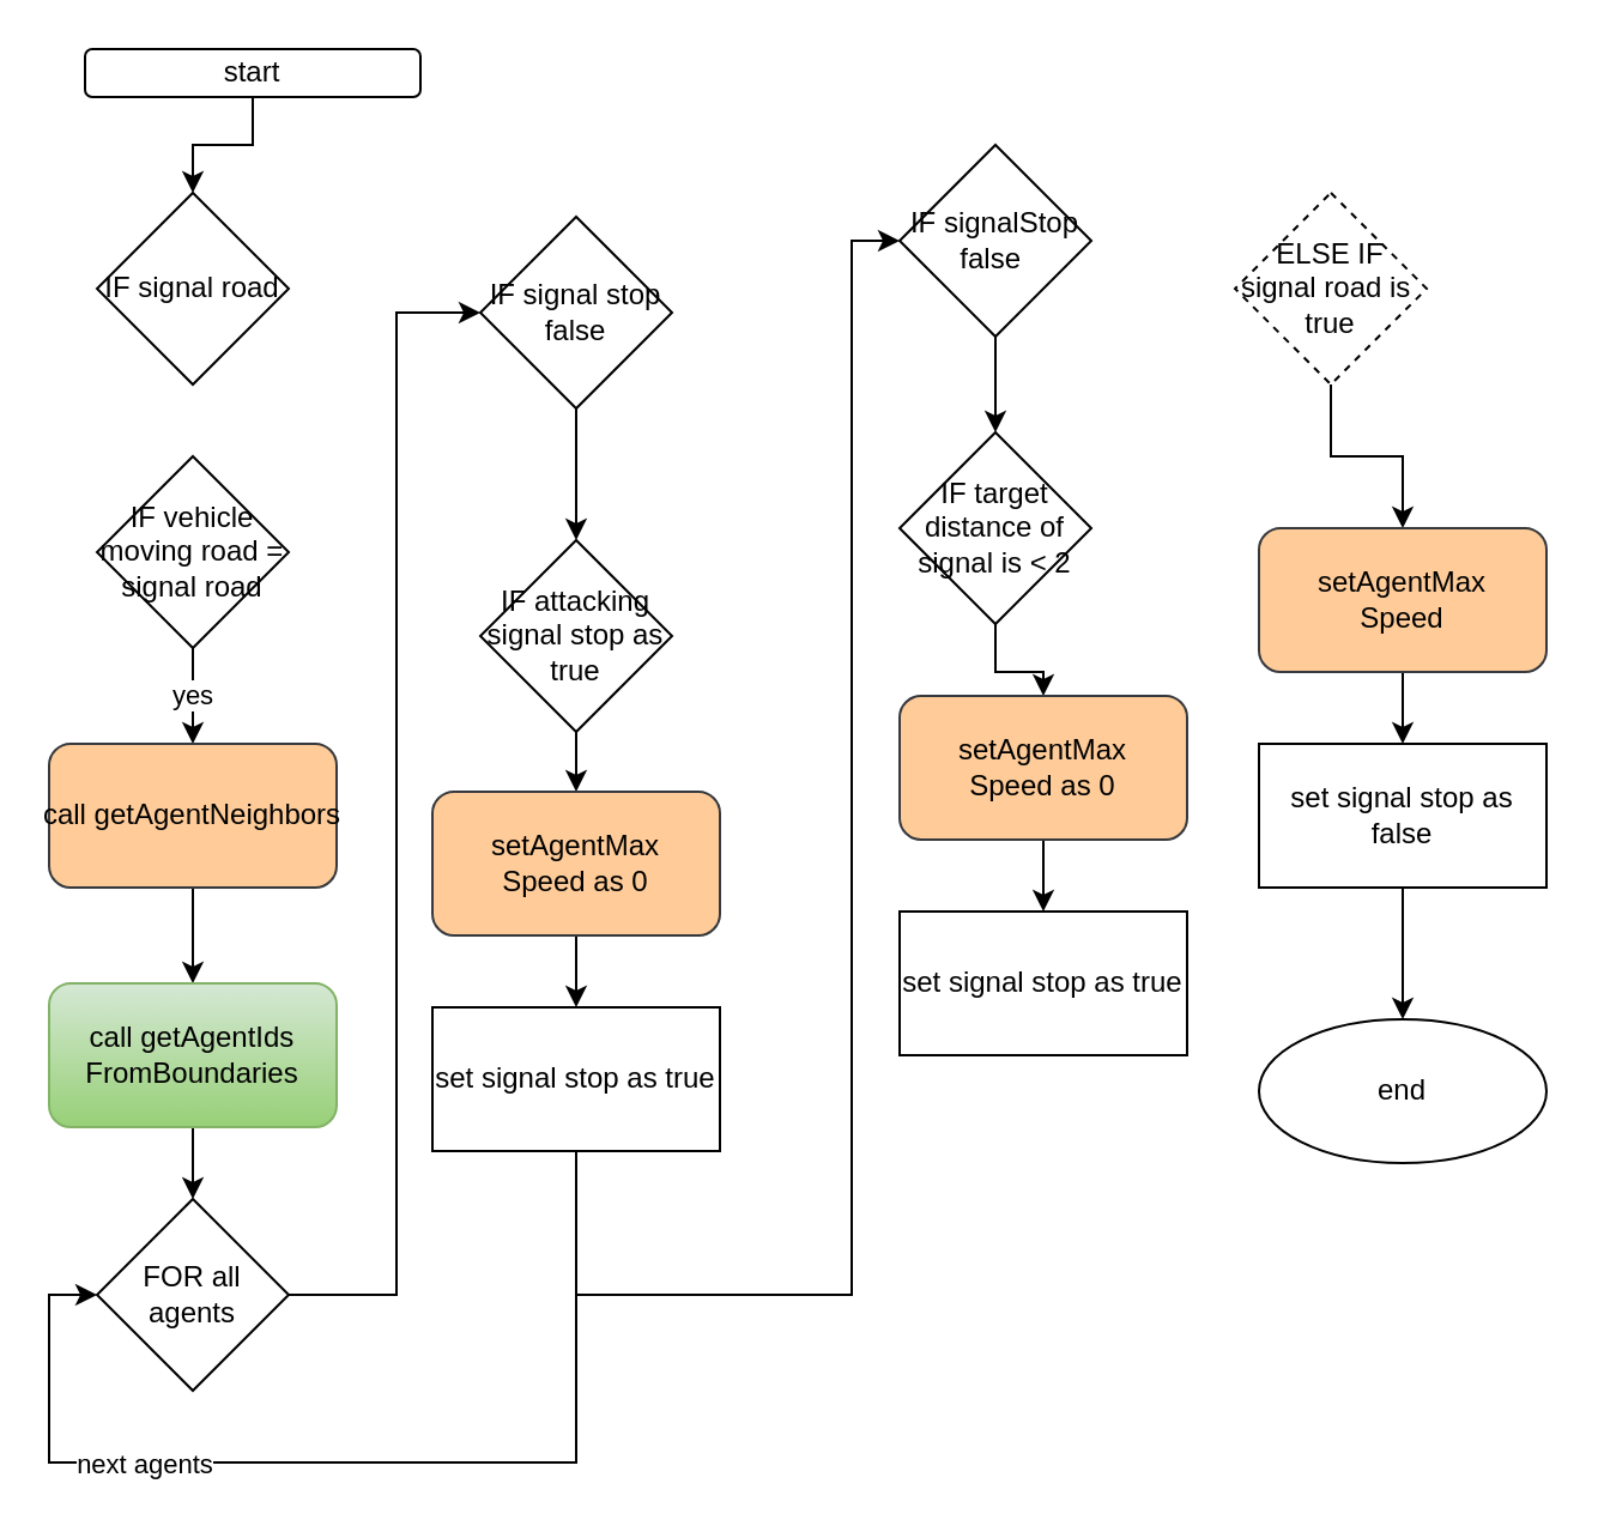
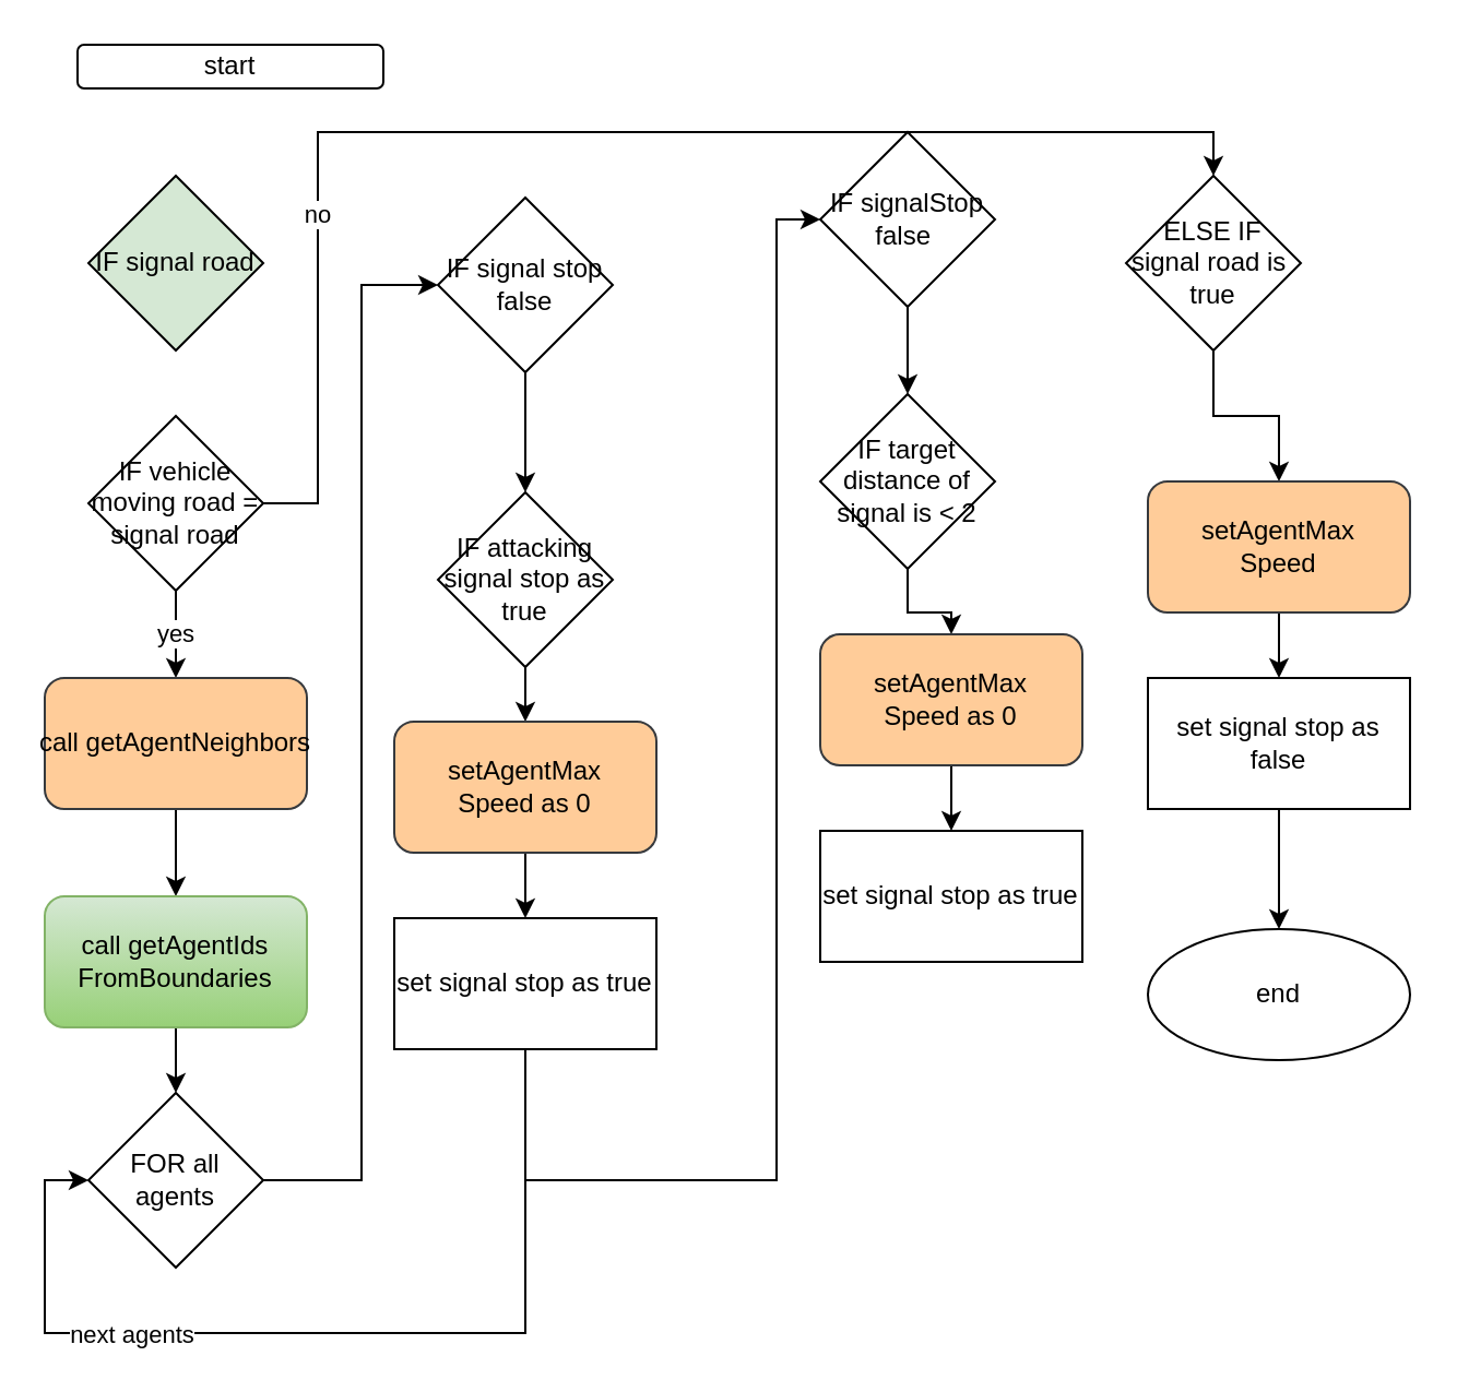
- <mxCell id="2" value="" style="edgeStyle=orthogonalEdgeStyle;rounded=0;orthogonalLoop=1;jettySize=auto;html=1;" edge="1" parent="1" source="3" target="4"><mxGeometry relative="1" as="geometry" /></mxCell>
+ <mxCell id="6" value="" style="edgeStyle=orthogonalEdgeStyle;rounded=0;orthogonalLoop=1;jettySize=auto;html=1;" edge="1" parent="1" source="8" target="33"><mxGeometry relative="1" as="geometry"><Array as="points"><mxPoint x="145" y="230" /><mxPoint x="145" y="60" /><mxPoint x="555" y="60" /></Array></mxGeometry></mxCell>
+ <mxCell id="7" value="no" style="edgeLabel;html=1;align=center;verticalAlign=middle;resizable=0;points=[];" vertex="1" connectable="0" parent="6"><mxGeometry x="-0.494" y="1" relative="1" as="geometry"><mxPoint as="offset" /></mxGeometry></mxCell>
- <mxCell id="4" value="IF signal road" style="rhombus;whiteSpace=wrap;html=1;" vertex="1" parent="1"><mxGeometry x="40" y="80" width="80" height="80" as="geometry" /></mxCell>
+ <mxCell id="4" value="IF signal road" style="rhombus;whiteSpace=wrap;html=1;fillColor=#d5e8d4;" vertex="1" parent="1"><mxGeometry x="40" y="80" width="80" height="80" as="geometry" /></mxCell>
- <mxCell id="33" value="ELSE IF signal road is&amp;nbsp; true" style="rhombus;whiteSpace=wrap;html=1;dashed=1;" vertex="1" parent="1"><mxGeometry x="515" y="80" width="80" height="80" as="geometry" /></mxCell>
+ <mxCell id="33" value="ELSE IF signal road is&amp;nbsp; true" style="rhombus;whiteSpace=wrap;html=1;" vertex="1" parent="1"><mxGeometry x="515" y="80" width="80" height="80" as="geometry" /></mxCell>
